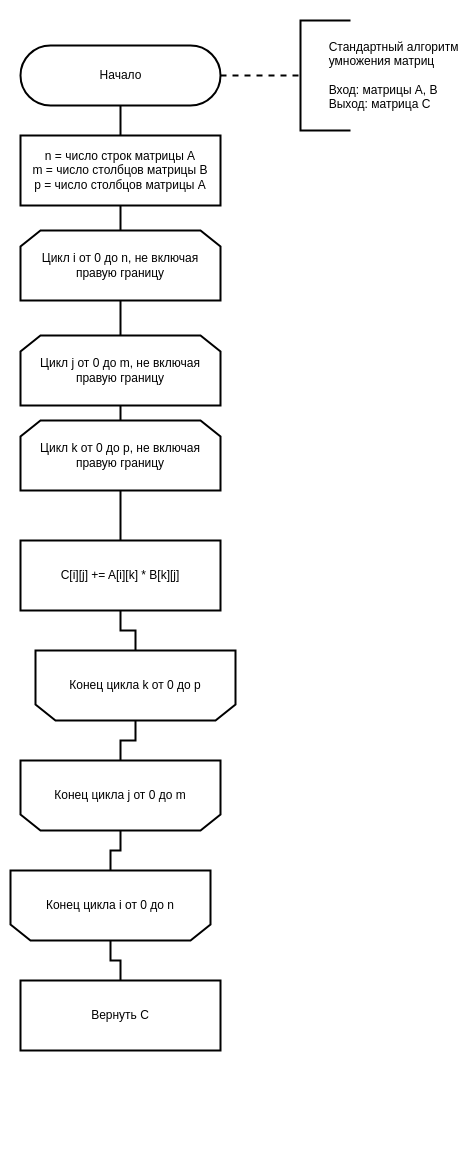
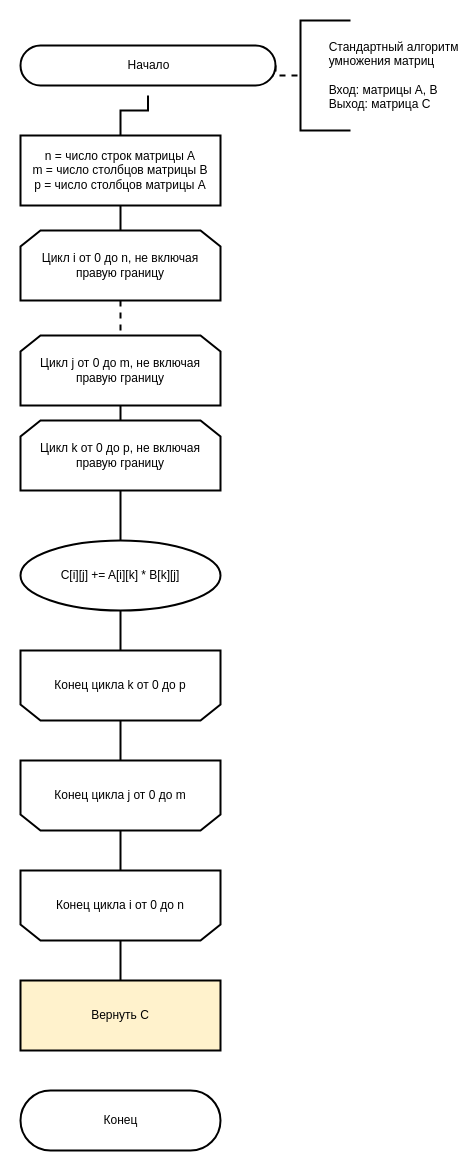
- <mxCell id="4" value="&lt;font style=&quot;font-size: 12px&quot;&gt;Начало&lt;/font&gt;" style="html=1;dashed=0;whitespace=wrap;shape=mxgraph.dfd.start;strokeWidth=2;" parent="1" vertex="1"><mxGeometry x="20" y="45" width="200" height="60" as="geometry" /></mxCell>
+ <mxCell id="4" value="&lt;font style=&quot;font-size: 12px&quot;&gt;Начало&lt;/font&gt;" style="html=1;dashed=0;whitespace=wrap;shape=mxgraph.dfd.start;strokeWidth=2;" parent="1" vertex="1"><mxGeometry x="20" y="45" width="255" height="40" as="geometry" /></mxCell>
- <mxCell id="12" style="edgeStyle=orthogonalEdgeStyle;rounded=0;orthogonalLoop=1;jettySize=auto;html=1;exitX=0.5;exitY=1;exitDx=0;exitDy=0;entryX=0.5;entryY=0;entryDx=0;entryDy=0;endArrow=none;endFill=0;strokeWidth=2;" parent="1" source="22" target="14" edge="1"><mxGeometry relative="1" as="geometry"><mxPoint x="120" y="305" as="sourcePoint" /></mxGeometry></mxCell>
+ <mxCell id="12" style="edgeStyle=orthogonalEdgeStyle;rounded=0;orthogonalLoop=1;jettySize=auto;html=1;exitX=0.5;exitY=1;exitDx=0;exitDy=0;entryX=0.5;entryY=0;entryDx=0;entryDy=0;endArrow=none;endFill=0;strokeWidth=2;dashed=1;" parent="1" source="22" target="14" edge="1"><mxGeometry relative="1" as="geometry"><mxPoint x="120" y="305" as="sourcePoint" /></mxGeometry></mxCell>
- <mxCell id="8" value="&lt;font style=&quot;font-size: 12px&quot;&gt;C[i][j] += A[i][k] * B[k][j]&lt;br&gt;&lt;/font&gt;" style="rounded=0;whiteSpace=wrap;html=1;strokeWidth=2;" parent="1" vertex="1"><mxGeometry x="20" y="540" width="200" height="70" as="geometry" /></mxCell>
+ <mxCell id="8" value="&lt;font style=&quot;font-size: 12px&quot;&gt;C[i][j] += A[i][k] * B[k][j]&lt;br&gt;&lt;/font&gt;" style="ellipse;whiteSpace=wrap;html=1;strokeWidth=2;" parent="1" vertex="1"><mxGeometry x="20" y="540" width="200" height="70" as="geometry" /></mxCell>
- <mxCell id="18" value="Конец цикла k от 0 до p" style="shape=loopLimit;whiteSpace=wrap;html=1;strokeWidth=2;direction=west;" parent="1" vertex="1"><mxGeometry x="35" y="650" width="200" height="70" as="geometry" /></mxCell>
+ <mxCell id="18" value="Конец цикла k от 0 до p" style="shape=loopLimit;whiteSpace=wrap;html=1;strokeWidth=2;direction=west;" parent="1" vertex="1"><mxGeometry x="20" y="650" width="200" height="70" as="geometry" /></mxCell>
- <mxCell id="24" value="Конец цикла i от 0 до n" style="shape=loopLimit;whiteSpace=wrap;html=1;strokeWidth=2;direction=west;" parent="1" vertex="1"><mxGeometry x="10" y="870" width="200" height="70" as="geometry" /></mxCell>
+ <mxCell id="24" value="Конец цикла i от 0 до n" style="shape=loopLimit;whiteSpace=wrap;html=1;strokeWidth=2;direction=west;" parent="1" vertex="1"><mxGeometry x="20" y="870" width="200" height="70" as="geometry" /></mxCell>
- <mxCell id="21" value="&lt;font style=&quot;font-size: 12px&quot;&gt;Вернуть С&lt;br&gt;&lt;/font&gt;" style="rounded=0;whiteSpace=wrap;html=1;strokeWidth=2;" parent="1" vertex="1"><mxGeometry x="20" y="980" width="200" height="70" as="geometry" /></mxCell>
+ <mxCell id="21" value="&lt;font style=&quot;font-size: 12px&quot;&gt;Вернуть С&lt;br&gt;&lt;/font&gt;" style="rounded=0;whiteSpace=wrap;html=1;strokeWidth=2;fillColor=#fff2cc;" parent="1" vertex="1"><mxGeometry x="20" y="980" width="200" height="70" as="geometry" /></mxCell>
+ <mxCell id="11" value="&lt;font style=&quot;font-size: 12px&quot;&gt;Конец&lt;/font&gt;" style="html=1;dashed=0;whitespace=wrap;shape=mxgraph.dfd.start;strokeWidth=2;" parent="1" vertex="1"><mxGeometry x="20" y="1090" width="200" height="60" as="geometry" /></mxCell>
